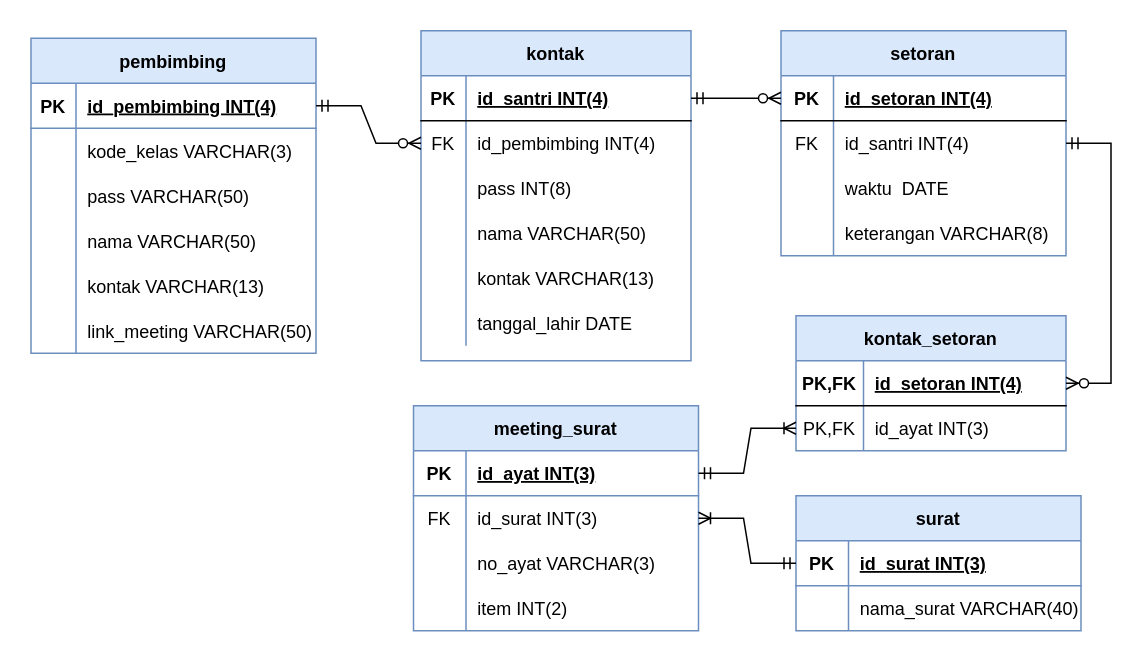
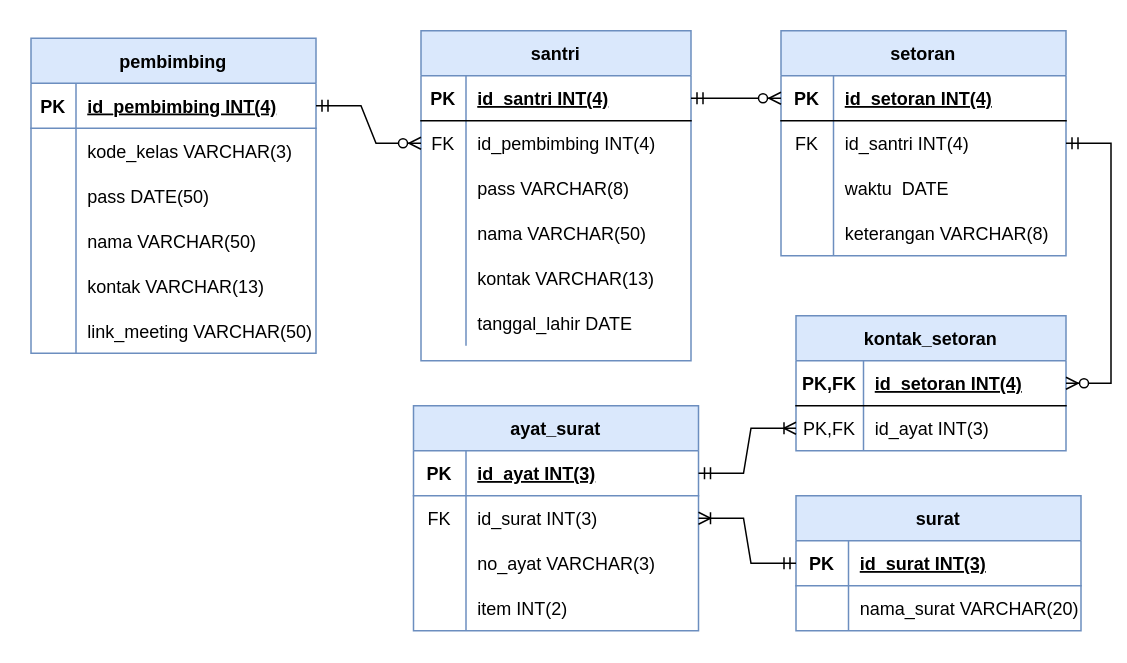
- <mxCell id="2" value="kontak" style="shape=table;startSize=30;container=1;collapsible=1;childLayout=tableLayout;fixedRows=1;rowLines=0;fontStyle=1;align=center;resizeLast=1;fillColor=#dae8fc;strokeColor=#6c8ebf;" vertex="1" parent="1"><mxGeometry x="280" y="20" width="180" height="220" as="geometry" /></mxCell>
+ <mxCell id="2" value="santri" style="shape=table;startSize=30;container=1;collapsible=1;childLayout=tableLayout;fixedRows=1;rowLines=0;fontStyle=1;align=center;resizeLast=1;fillColor=#dae8fc;strokeColor=#6c8ebf;" vertex="1" parent="1"><mxGeometry x="280" y="20" width="180" height="220" as="geometry" /></mxCell>
- <mxCell id="11" value="pass INT(8)" style="shape=partialRectangle;connectable=0;fillColor=none;top=0;left=0;bottom=0;right=0;align=left;spacingLeft=6;overflow=hidden;" vertex="1" parent="9"><mxGeometry x="30" width="150" height="30" as="geometry"><mxRectangle width="150" height="30" as="alternateBounds" /></mxGeometry></mxCell>
+ <mxCell id="11" value="pass VARCHAR(8)" style="shape=partialRectangle;connectable=0;fillColor=none;top=0;left=0;bottom=0;right=0;align=left;spacingLeft=6;overflow=hidden;" vertex="1" parent="9"><mxGeometry x="30" width="150" height="30" as="geometry"><mxRectangle width="150" height="30" as="alternateBounds" /></mxGeometry></mxCell>
- <mxCell id="30" value="pass VARCHAR(50)" style="shape=partialRectangle;connectable=0;fillColor=none;top=0;left=0;bottom=0;right=0;align=left;spacingLeft=6;overflow=hidden;" vertex="1" parent="28"><mxGeometry x="30" width="160" height="30" as="geometry"><mxRectangle width="160" height="30" as="alternateBounds" /></mxGeometry></mxCell>
+ <mxCell id="30" value="pass DATE(50)" style="shape=partialRectangle;connectable=0;fillColor=none;top=0;left=0;bottom=0;right=0;align=left;spacingLeft=6;overflow=hidden;" vertex="1" parent="28"><mxGeometry x="30" width="160" height="30" as="geometry"><mxRectangle width="160" height="30" as="alternateBounds" /></mxGeometry></mxCell>
- <mxCell id="70" value="meeting_surat" style="shape=table;startSize=30;container=1;collapsible=1;childLayout=tableLayout;fixedRows=1;rowLines=0;fontStyle=1;align=center;resizeLast=1;fillColor=#dae8fc;strokeColor=#6c8ebf;" vertex="1" parent="1"><mxGeometry x="275" y="270" width="190" height="150" as="geometry" /></mxCell>
+ <mxCell id="70" value="ayat_surat" style="shape=table;startSize=30;container=1;collapsible=1;childLayout=tableLayout;fixedRows=1;rowLines=0;fontStyle=1;align=center;resizeLast=1;fillColor=#dae8fc;strokeColor=#6c8ebf;" vertex="1" parent="1"><mxGeometry x="275" y="270" width="190" height="150" as="geometry" /></mxCell>
- <mxCell id="66" value="nama_surat VARCHAR(40)" style="shape=partialRectangle;connectable=0;fillColor=none;top=0;left=0;bottom=0;right=0;align=left;spacingLeft=6;overflow=hidden;" vertex="1" parent="64"><mxGeometry x="35" width="155" height="30" as="geometry"><mxRectangle width="155" height="30" as="alternateBounds" /></mxGeometry></mxCell>
+ <mxCell id="66" value="nama_surat VARCHAR(20)" style="shape=partialRectangle;connectable=0;fillColor=none;top=0;left=0;bottom=0;right=0;align=left;spacingLeft=6;overflow=hidden;" vertex="1" parent="64"><mxGeometry x="35" width="155" height="30" as="geometry"><mxRectangle width="155" height="30" as="alternateBounds" /></mxGeometry></mxCell>
